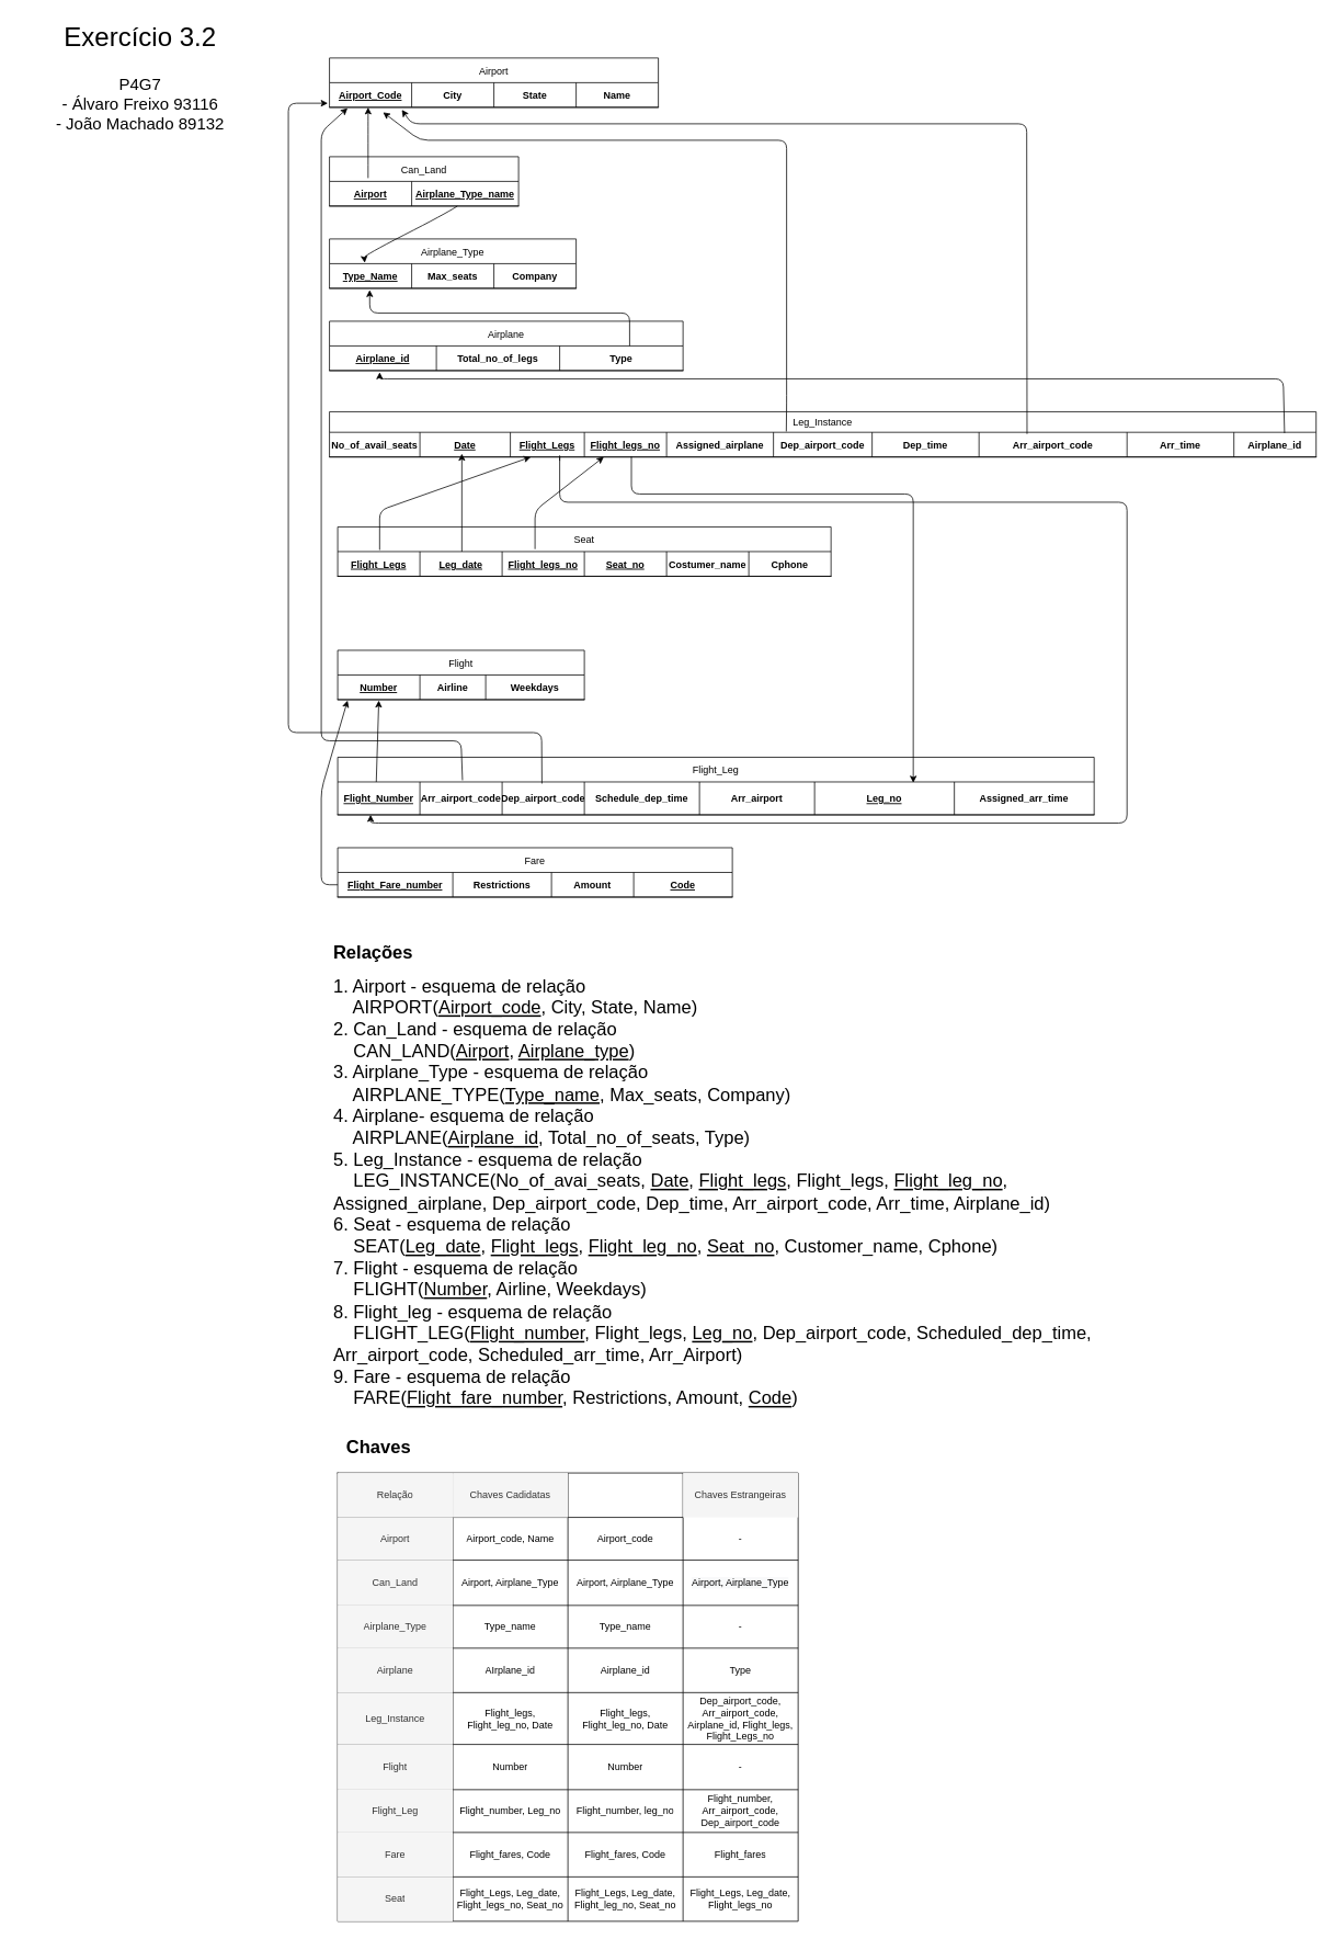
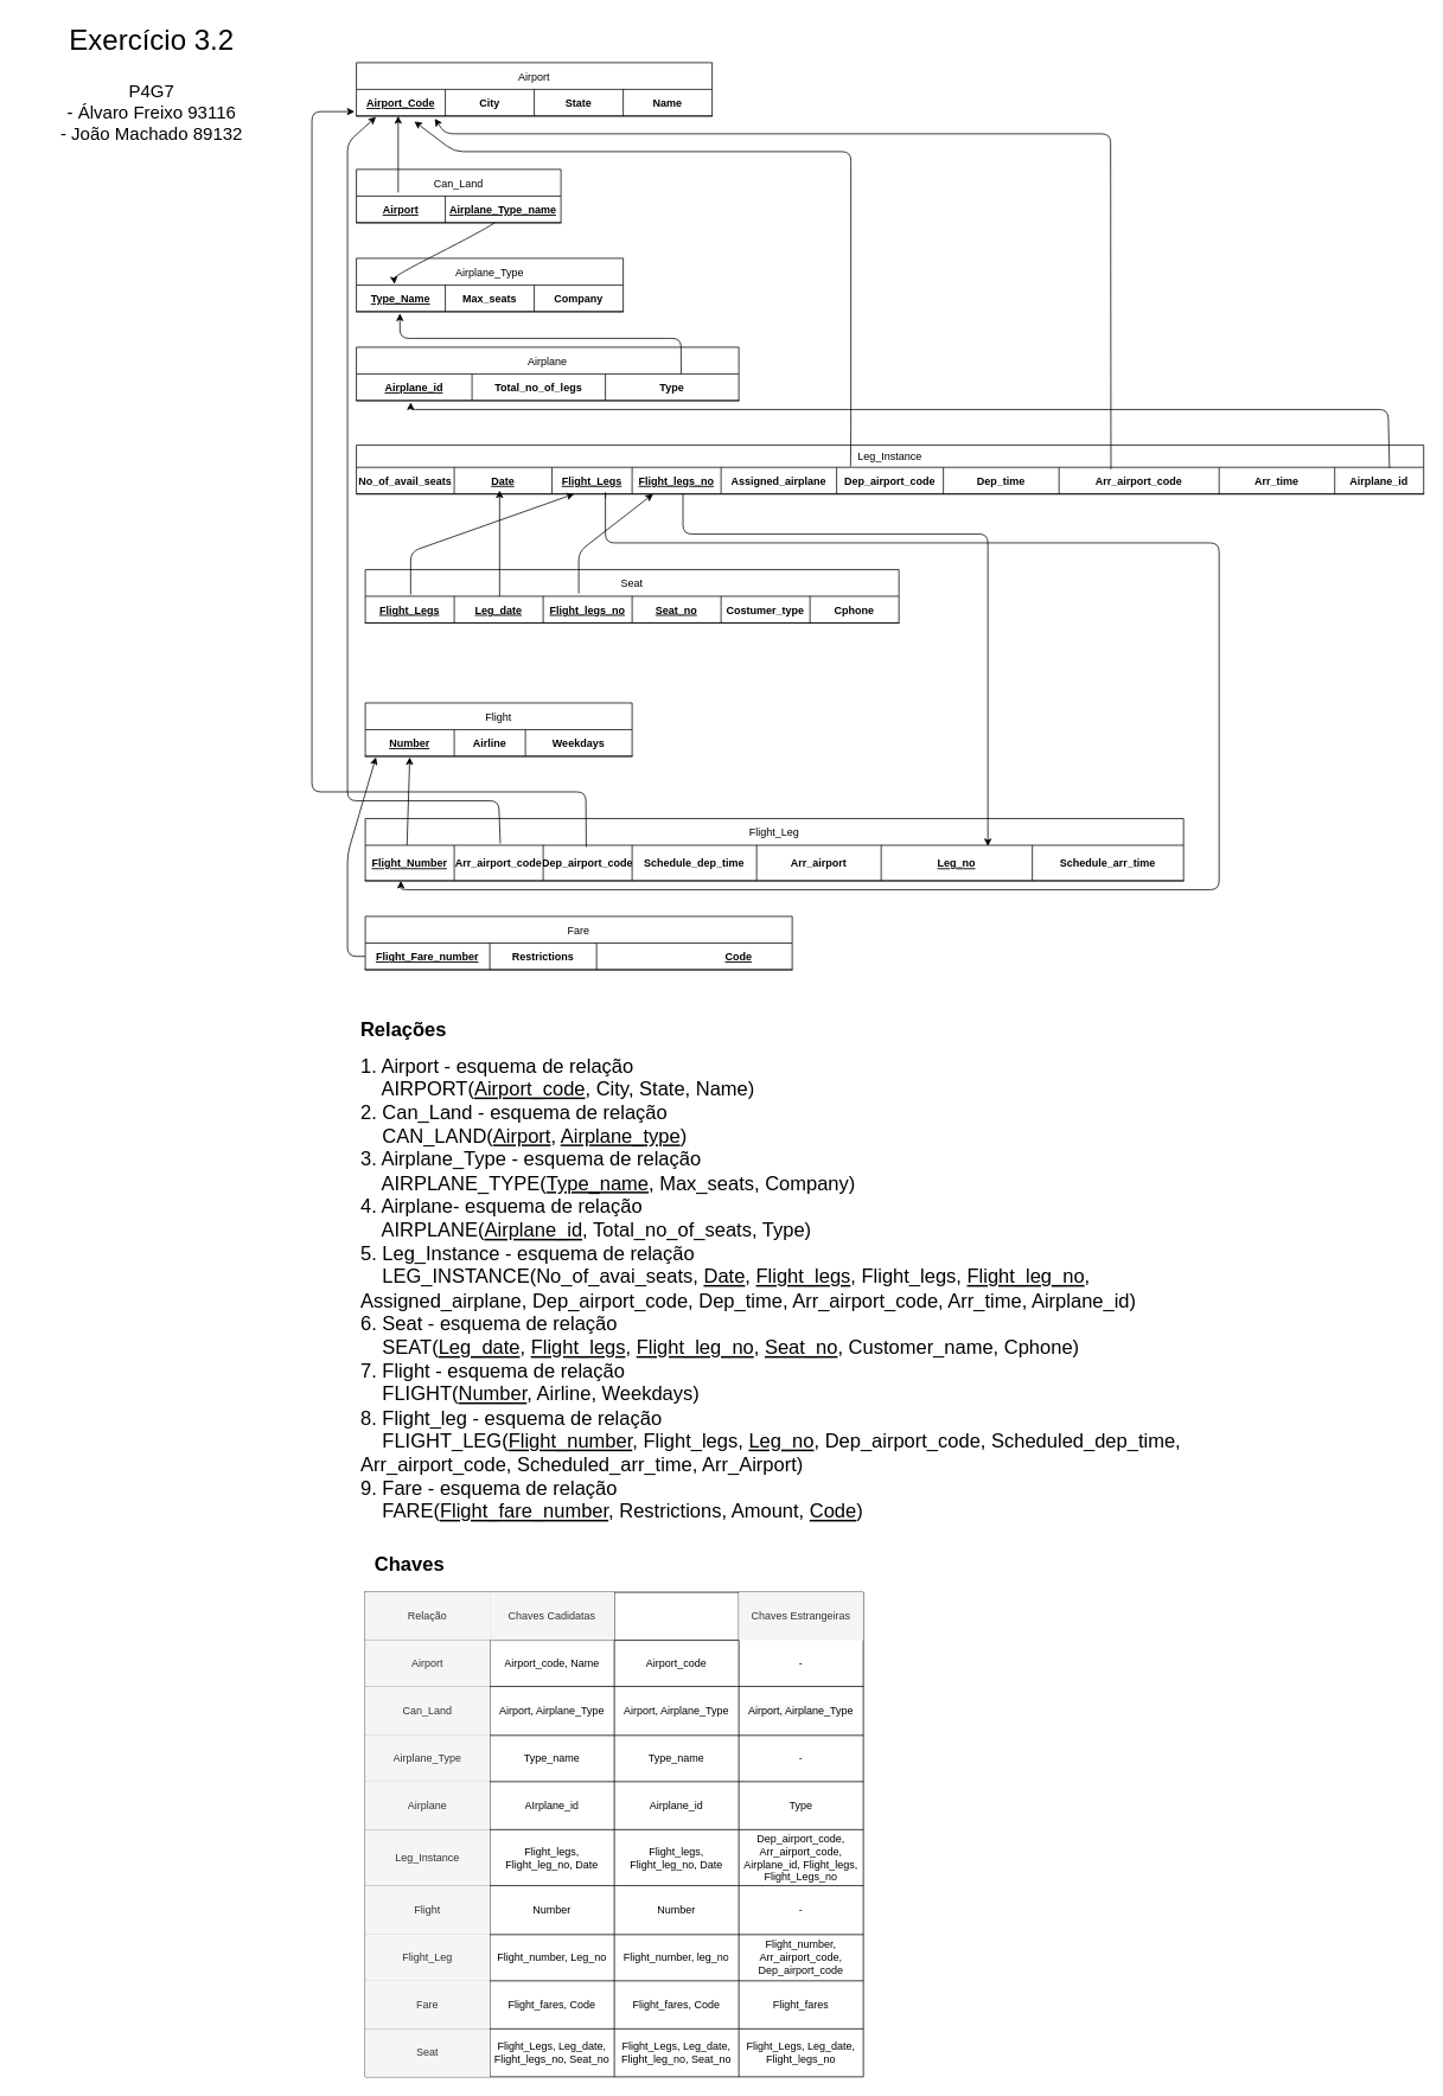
- <mxCell id="86" value="Costumer_name" style="shape=partialRectangle;connectable=0;fillColor=none;top=0;left=0;bottom=0;right=0;fontStyle=1;overflow=hidden;" parent="81" vertex="1"><mxGeometry x="400" width="100" height="30" as="geometry" /></mxCell>
+ <mxCell id="86" value="Costumer_type" style="shape=partialRectangle;connectable=0;fillColor=none;top=0;left=0;bottom=0;right=0;fontStyle=1;overflow=hidden;" parent="81" vertex="1"><mxGeometry x="400" width="100" height="30" as="geometry" /></mxCell>
- <mxCell id="101" value="Assigned_arr_time" style="shape=partialRectangle;connectable=0;fillColor=none;top=0;left=0;bottom=0;right=0;fontStyle=1;overflow=hidden;" parent="94" vertex="1"><mxGeometry x="750.0" width="170.0" height="40" as="geometry" /></mxCell>
+ <mxCell id="101" value="Schedule_arr_time" style="shape=partialRectangle;connectable=0;fillColor=none;top=0;left=0;bottom=0;right=0;fontStyle=1;overflow=hidden;" parent="94" vertex="1"><mxGeometry x="750.0" width="170.0" height="40" as="geometry" /></mxCell>
- <mxCell id="106" value="Amount" style="shape=partialRectangle;connectable=0;fillColor=none;top=0;left=0;bottom=0;right=0;fontStyle=1;overflow=hidden;" parent="103" vertex="1"><mxGeometry x="260" width="100" height="30" as="geometry" /></mxCell>
